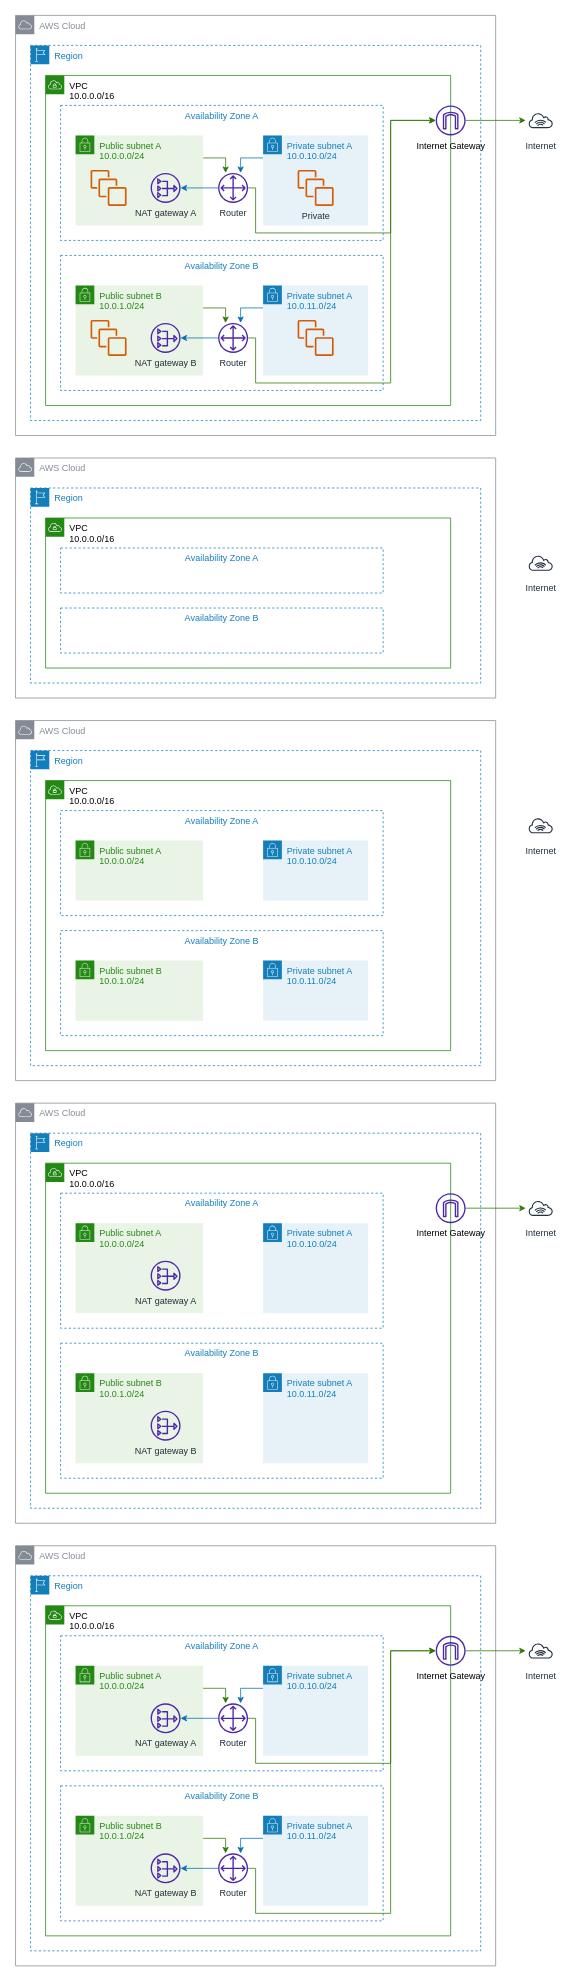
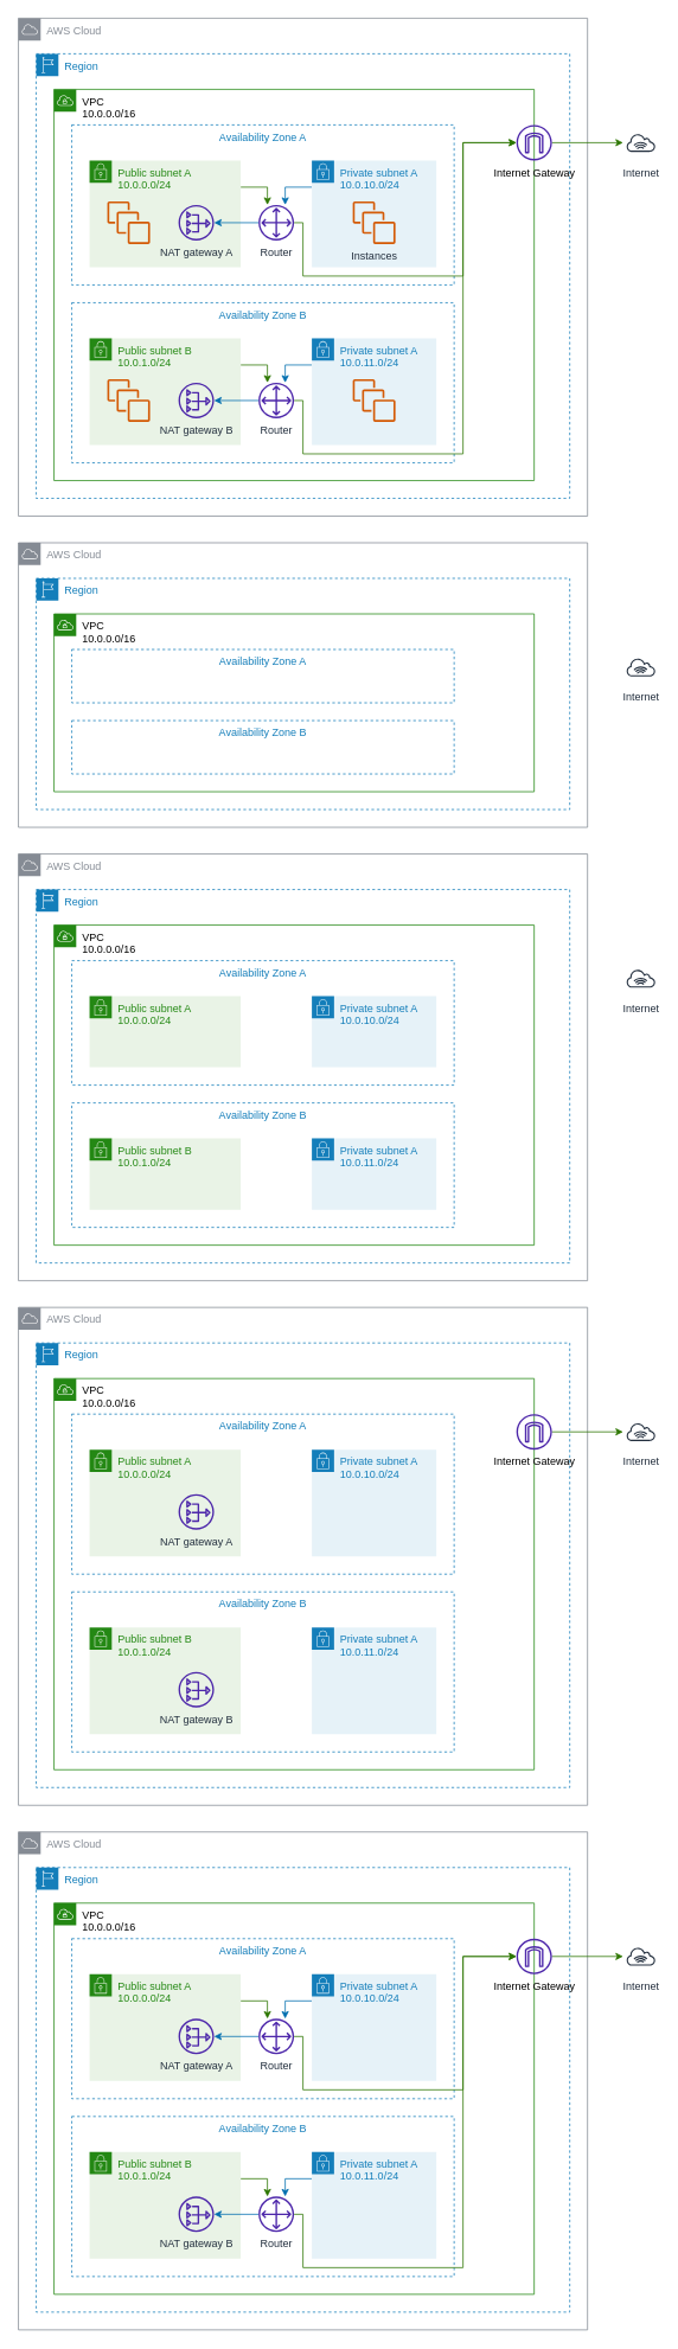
- <mxCell id="26" value="Private" style="sketch=0;outlineConnect=0;fontColor=#232F3E;gradientColor=none;fillColor=#D45B07;strokeColor=none;dashed=0;verticalLabelPosition=bottom;verticalAlign=top;align=center;html=1;fontSize=12;fontStyle=0;aspect=fixed;pointerEvents=1;shape=mxgraph.aws4.instances;shadow=0;" parent="6" vertex="1"><mxGeometry x="336" y="126" width="48" height="48" as="geometry" /></mxCell>
+ <mxCell id="26" value="Instances" style="sketch=0;outlineConnect=0;fontColor=#232F3E;gradientColor=none;fillColor=#D45B07;strokeColor=none;dashed=0;verticalLabelPosition=bottom;verticalAlign=top;align=center;html=1;fontSize=12;fontStyle=0;aspect=fixed;pointerEvents=1;shape=mxgraph.aws4.instances;shadow=0;" parent="6" vertex="1"><mxGeometry x="336" y="126" width="48" height="48" as="geometry" /></mxCell>
